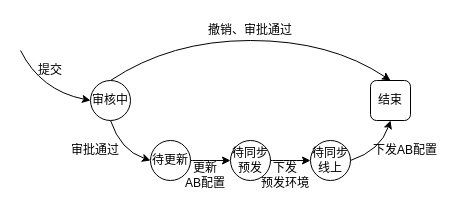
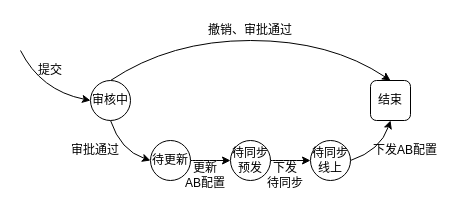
- <mxCell id="18" value="下发&lt;br&gt;预发环境" style="text;html=1;strokeColor=none;fillColor=none;align=center;verticalAlign=middle;whiteSpace=wrap;rounded=0;" vertex="1" parent="1"><mxGeometry x="250" y="160" width="70" height="30" as="geometry" /></mxCell>
+ <mxCell id="18" value="下发&lt;br&gt;待同步" style="text;html=1;strokeColor=none;fillColor=none;align=center;verticalAlign=middle;whiteSpace=wrap;rounded=0;" vertex="1" parent="1"><mxGeometry x="250" y="160" width="70" height="30" as="geometry" /></mxCell>
